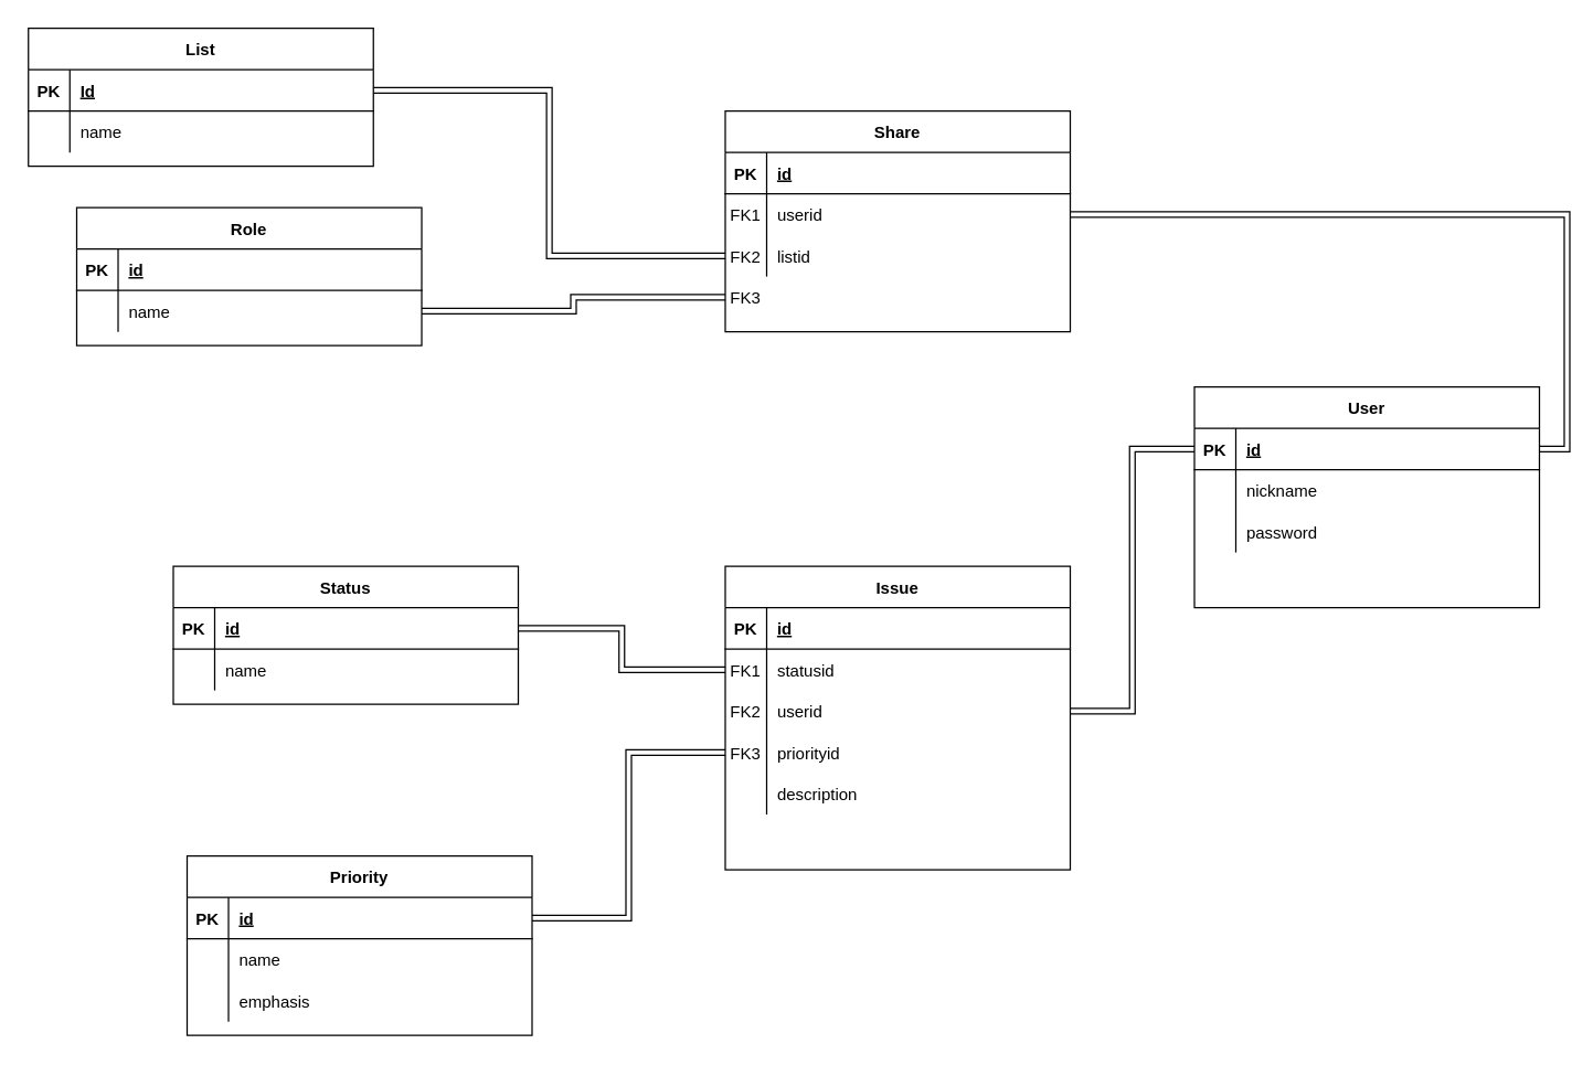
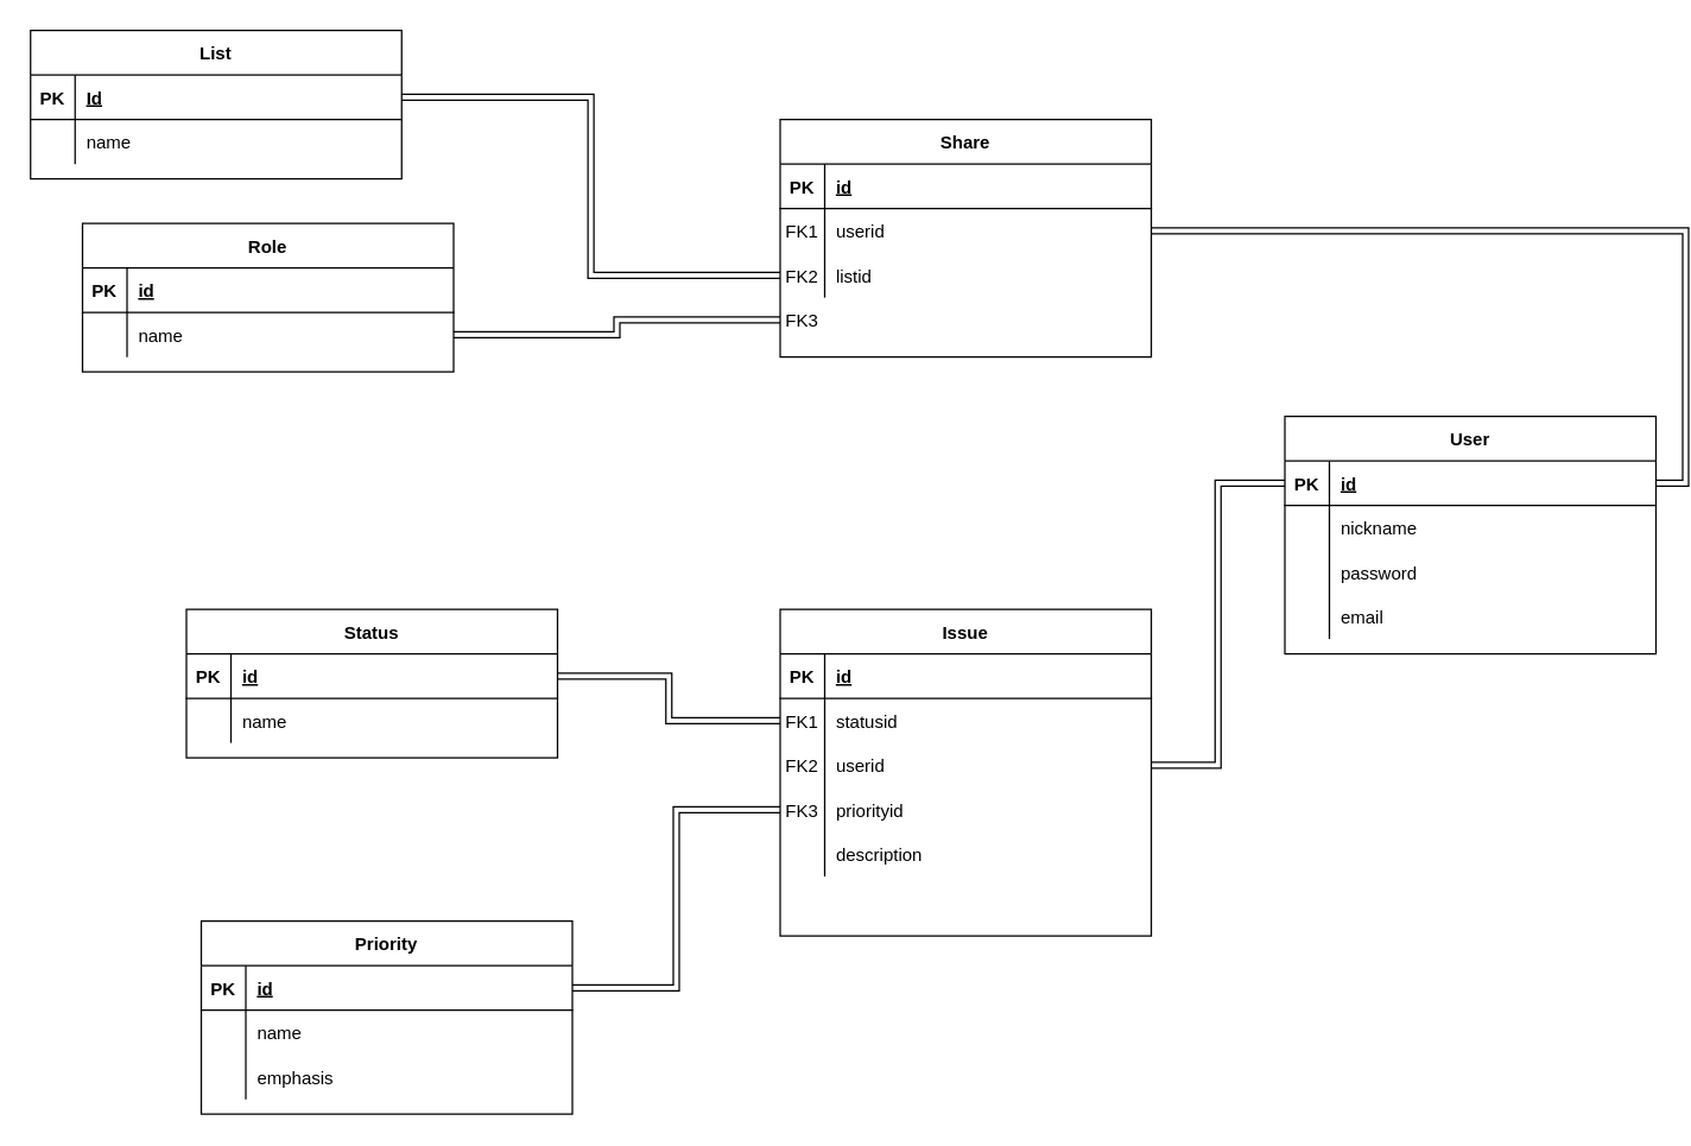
+ <mxCell id="32" value="email" style="shape=partialRectangle;overflow=hidden;connectable=0;fillColor=none;top=0;left=0;bottom=0;right=0;align=left;spacingLeft=6;" vertex="1" parent="30"><mxGeometry x="30" width="220" height="30" as="geometry" /></mxCell>
